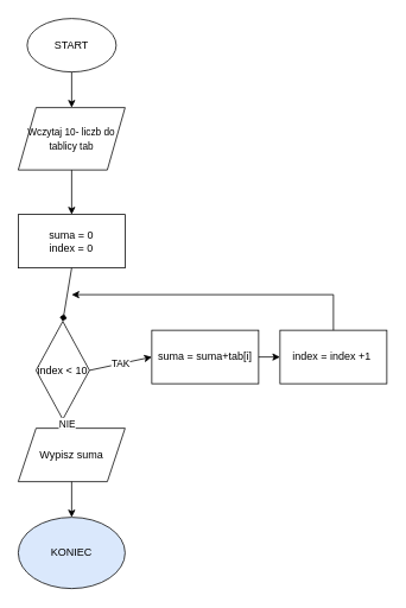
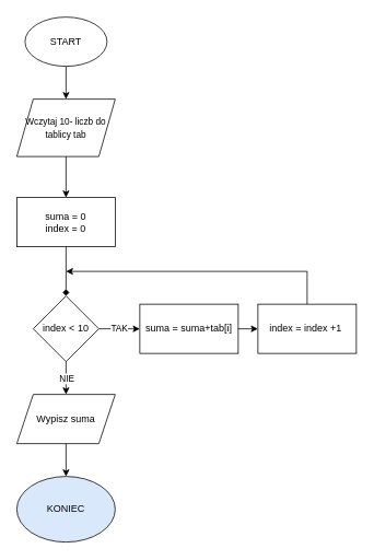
- <mxCell id="7" value="index &amp;lt; 10" style="rhombus;whiteSpace=wrap;html=1;" parent="1" vertex="1"><mxGeometry x="40" y="360" width="60" height="110" as="geometry" /></mxCell>
+ <mxCell id="7" value="index &amp;lt; 10" style="rhombus;whiteSpace=wrap;html=1;" parent="1" vertex="1"><mxGeometry x="40" y="360" width="80" height="80" as="geometry" /></mxCell>
